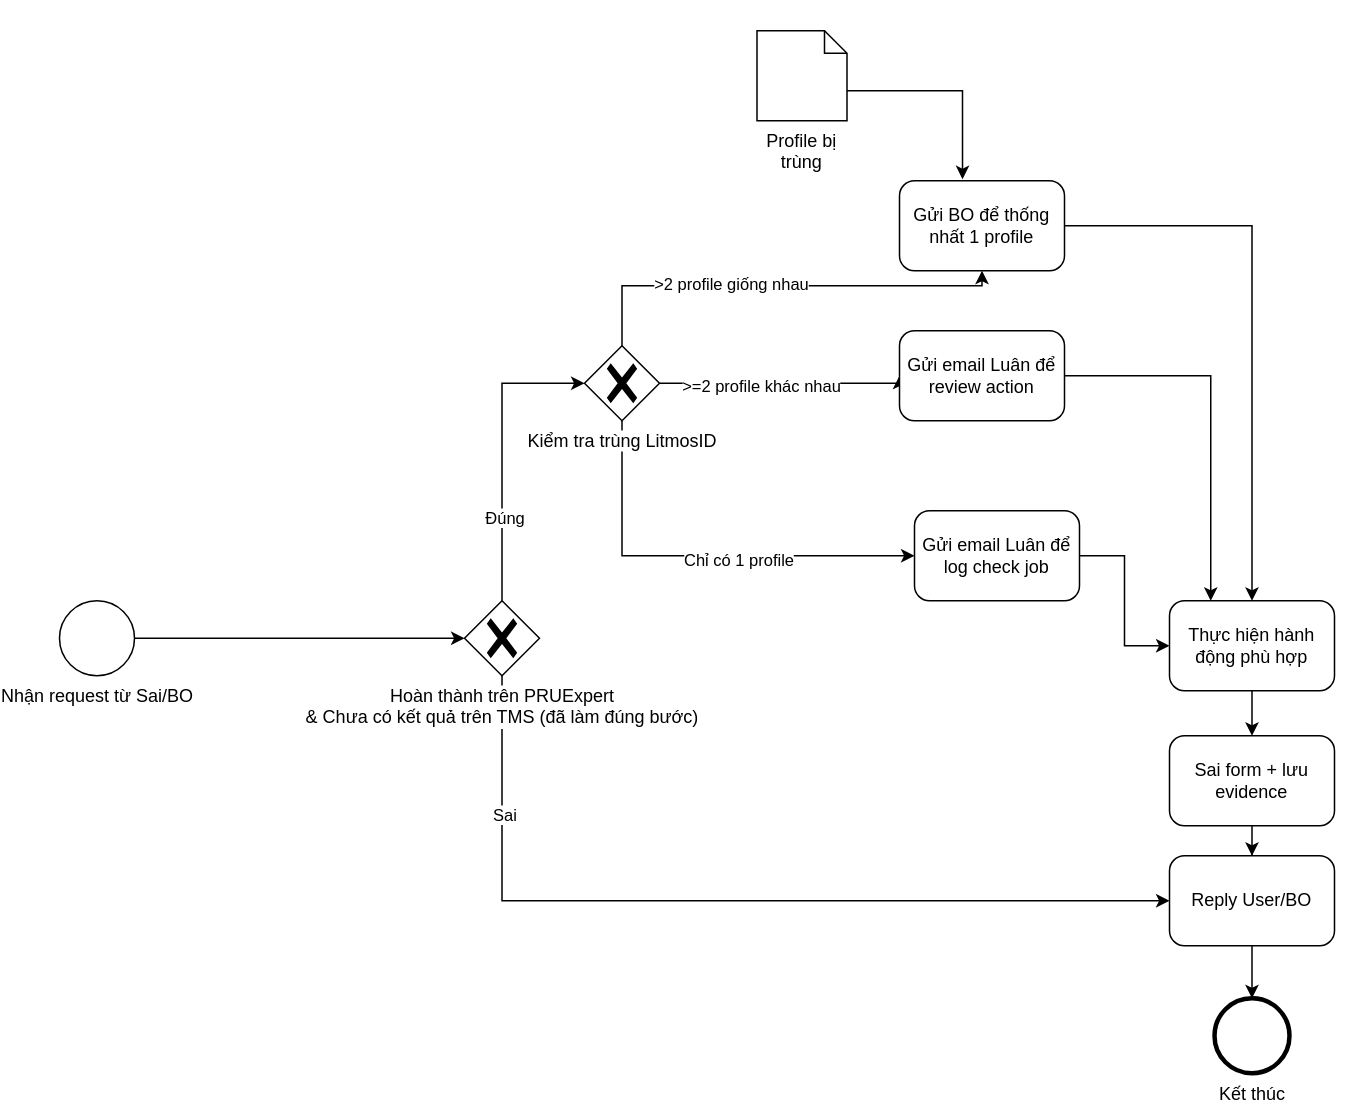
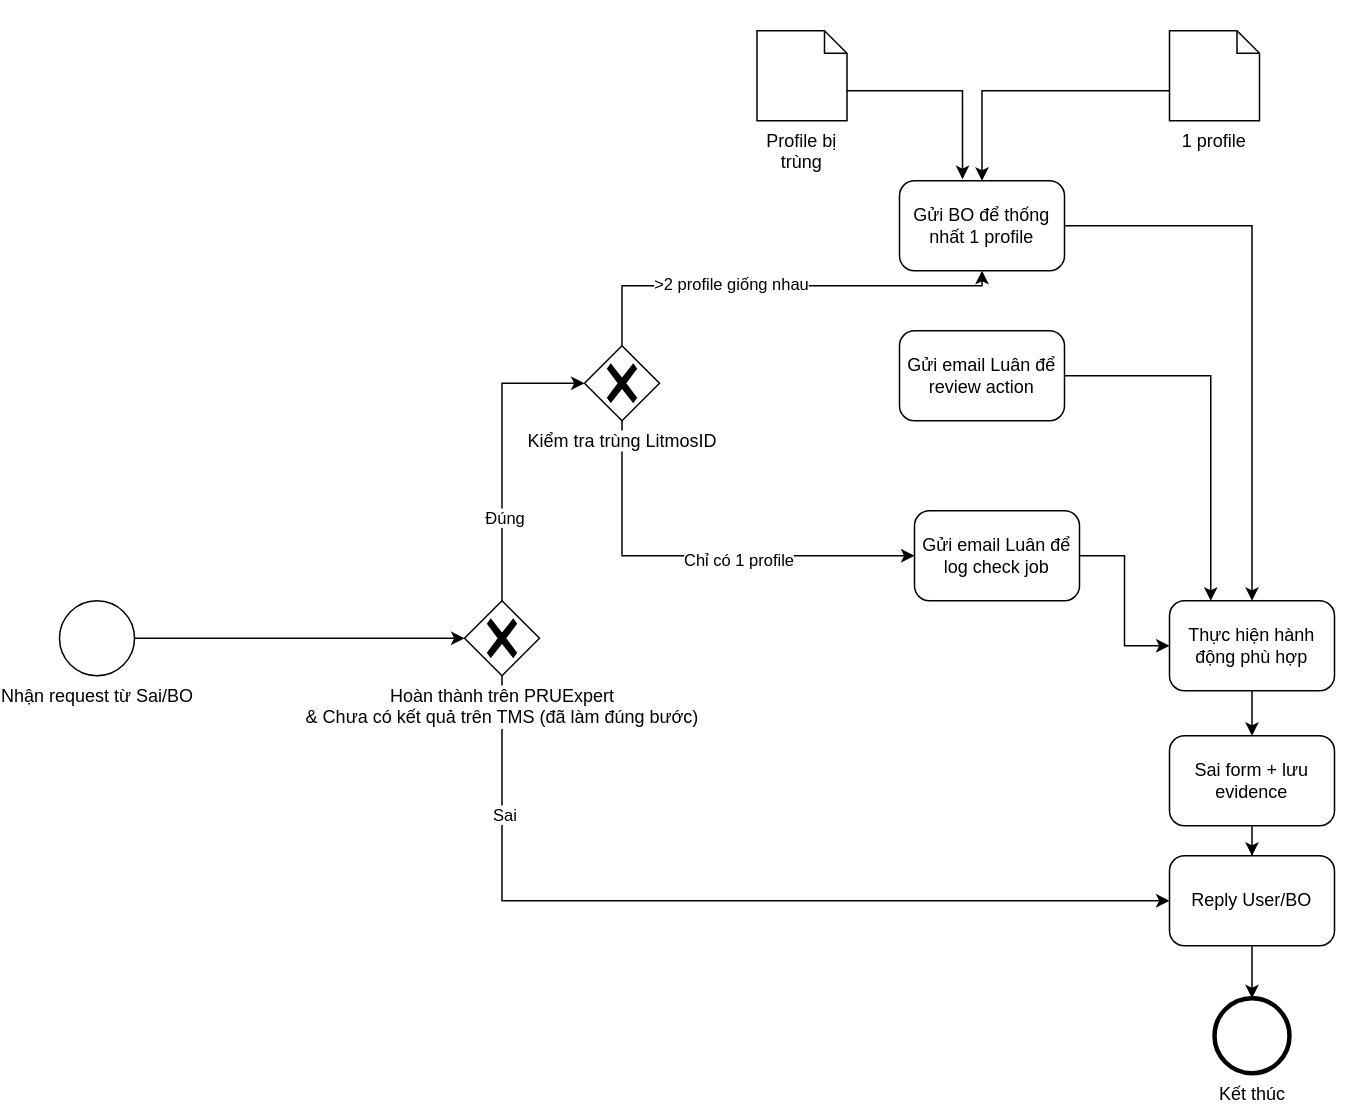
+ <mxCell id="21" value="1 profile" style="shape=mxgraph.bpmn.data;labelPosition=center;verticalLabelPosition=bottom;align=center;verticalAlign=top;whiteSpace=wrap;size=15;html=1;" vertex="1" parent="1"><mxGeometry x="760" y="20" width="60" height="60" as="geometry" /></mxCell>
+ <mxCell id="20" value="" style="edgeStyle=orthogonalEdgeStyle;rounded=0;orthogonalLoop=1;jettySize=auto;html=1;" edge="1" parent="1" source="21" target="17"><mxGeometry relative="1" as="geometry"><Array as="points"><mxPoint x="635" y="60" /></Array></mxGeometry></mxCell>
- <mxCell id="11" style="edgeStyle=orthogonalEdgeStyle;rounded=0;orthogonalLoop=1;jettySize=auto;html=1;entryX=0;entryY=0.5;entryDx=0;entryDy=0;entryPerimeter=0;" edge="1" parent="1" source="15" target="23"><mxGeometry relative="1" as="geometry"><Array as="points"><mxPoint x="580" y="255" /></Array></mxGeometry></mxCell>
- <mxCell id="12" value="&amp;gt;=2 profile khác nhau" style="edgeLabel;html=1;align=center;verticalAlign=middle;resizable=0;points=[];" vertex="1" connectable="0" parent="11"><mxGeometry x="-0.188" y="-1" relative="1" as="geometry"><mxPoint as="offset" /></mxGeometry></mxCell>
